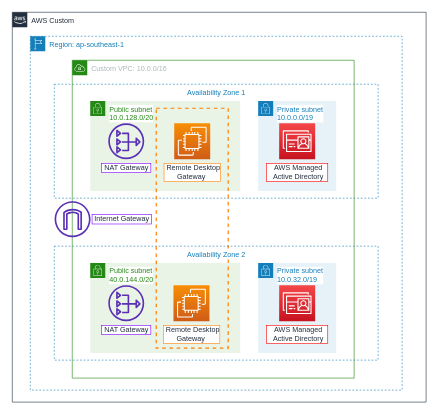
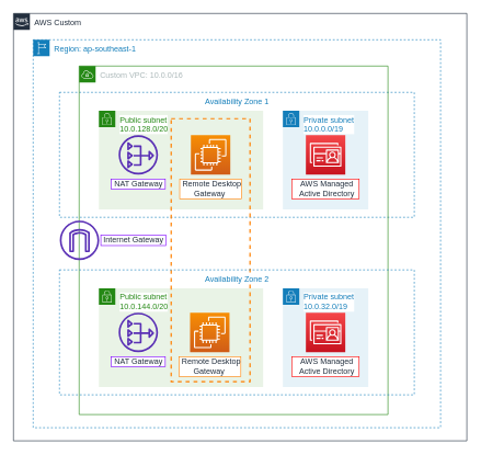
- <mxCell id="8" value="Public subnet&lt;br&gt;40.0.144.0/20" style="points=[[0,0],[0.25,0],[0.5,0],[0.75,0],[1,0],[1,0.25],[1,0.5],[1,0.75],[1,1],[0.75,1],[0.5,1],[0.25,1],[0,1],[0,0.75],[0,0.5],[0,0.25]];outlineConnect=0;gradientColor=none;html=1;whiteSpace=wrap;fontSize=12;fontStyle=0;shape=mxgraph.aws4.group;grIcon=mxgraph.aws4.group_security_group;grStroke=0;strokeColor=#248814;fillColor=#E9F3E6;verticalAlign=top;align=left;spacingLeft=30;fontColor=#248814;dashed=0;labelBackgroundColor=#FFFFFF;" parent="1" vertex="1"><mxGeometry x="150" y="438" width="250" height="150" as="geometry" /></mxCell>
+ <mxCell id="8" value="Public subnet&lt;br&gt;10.0.144.0/20" style="points=[[0,0],[0.25,0],[0.5,0],[0.75,0],[1,0],[1,0.25],[1,0.5],[1,0.75],[1,1],[0.75,1],[0.5,1],[0.25,1],[0,1],[0,0.75],[0,0.5],[0,0.25]];outlineConnect=0;gradientColor=none;html=1;whiteSpace=wrap;fontSize=12;fontStyle=0;shape=mxgraph.aws4.group;grIcon=mxgraph.aws4.group_security_group;grStroke=0;strokeColor=#248814;fillColor=#E9F3E6;verticalAlign=top;align=left;spacingLeft=30;fontColor=#248814;dashed=0;labelBackgroundColor=#FFFFFF;" parent="1" vertex="1"><mxGeometry x="150" y="438" width="250" height="150" as="geometry" /></mxCell>
